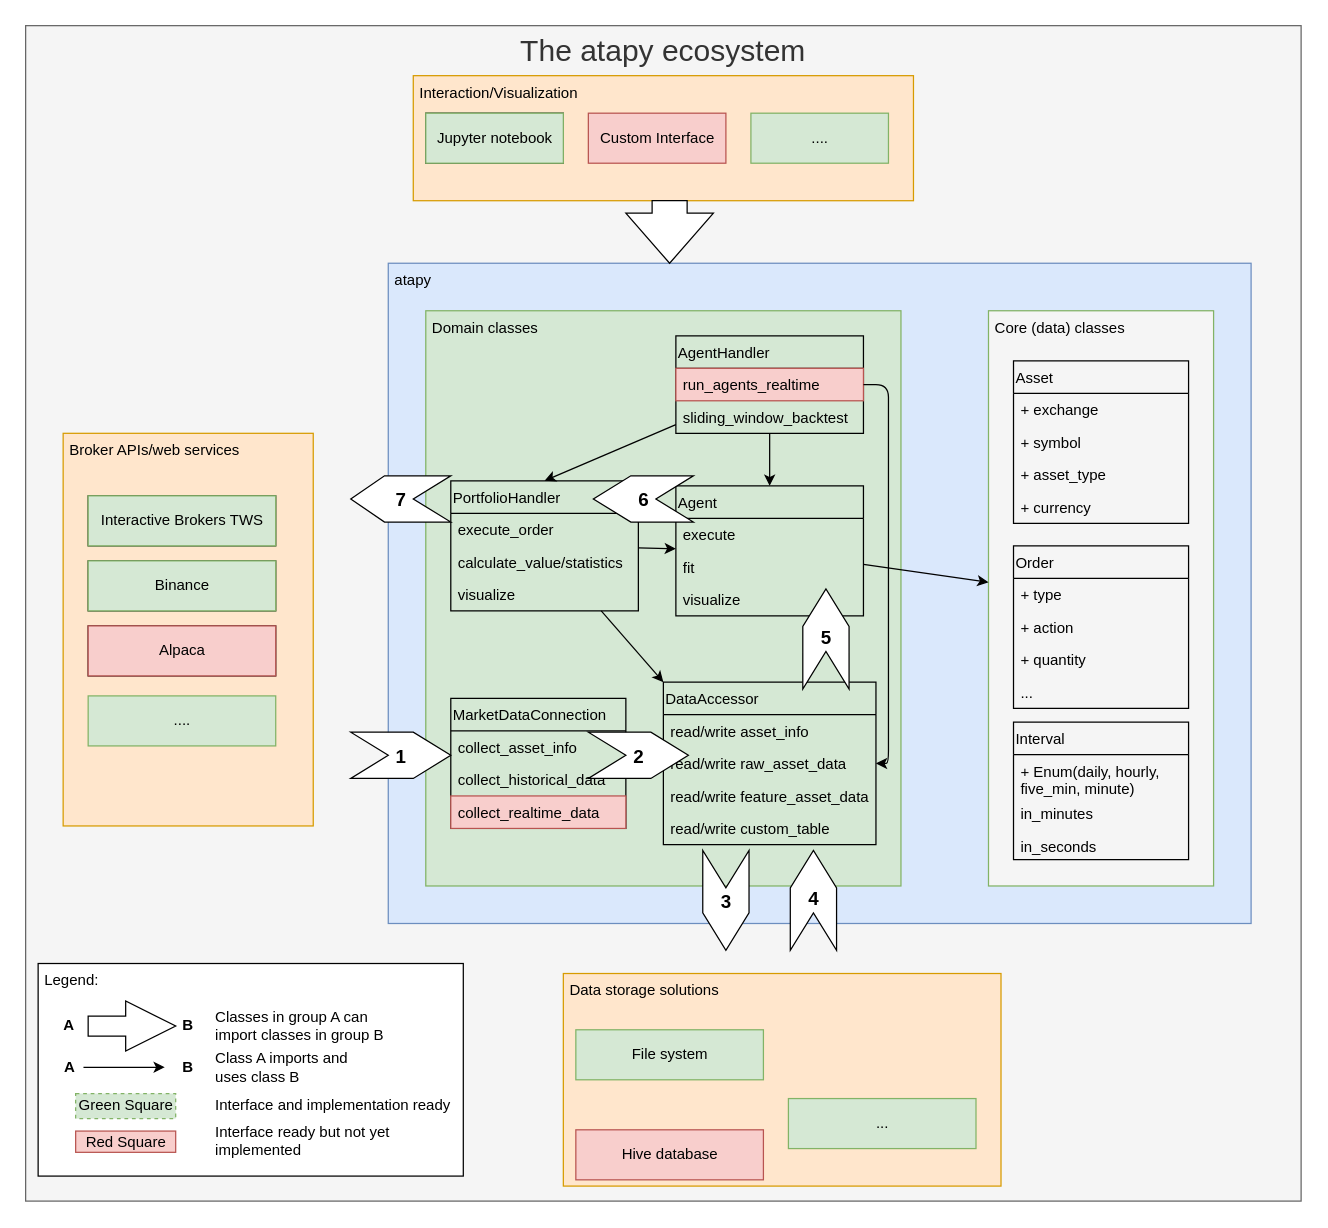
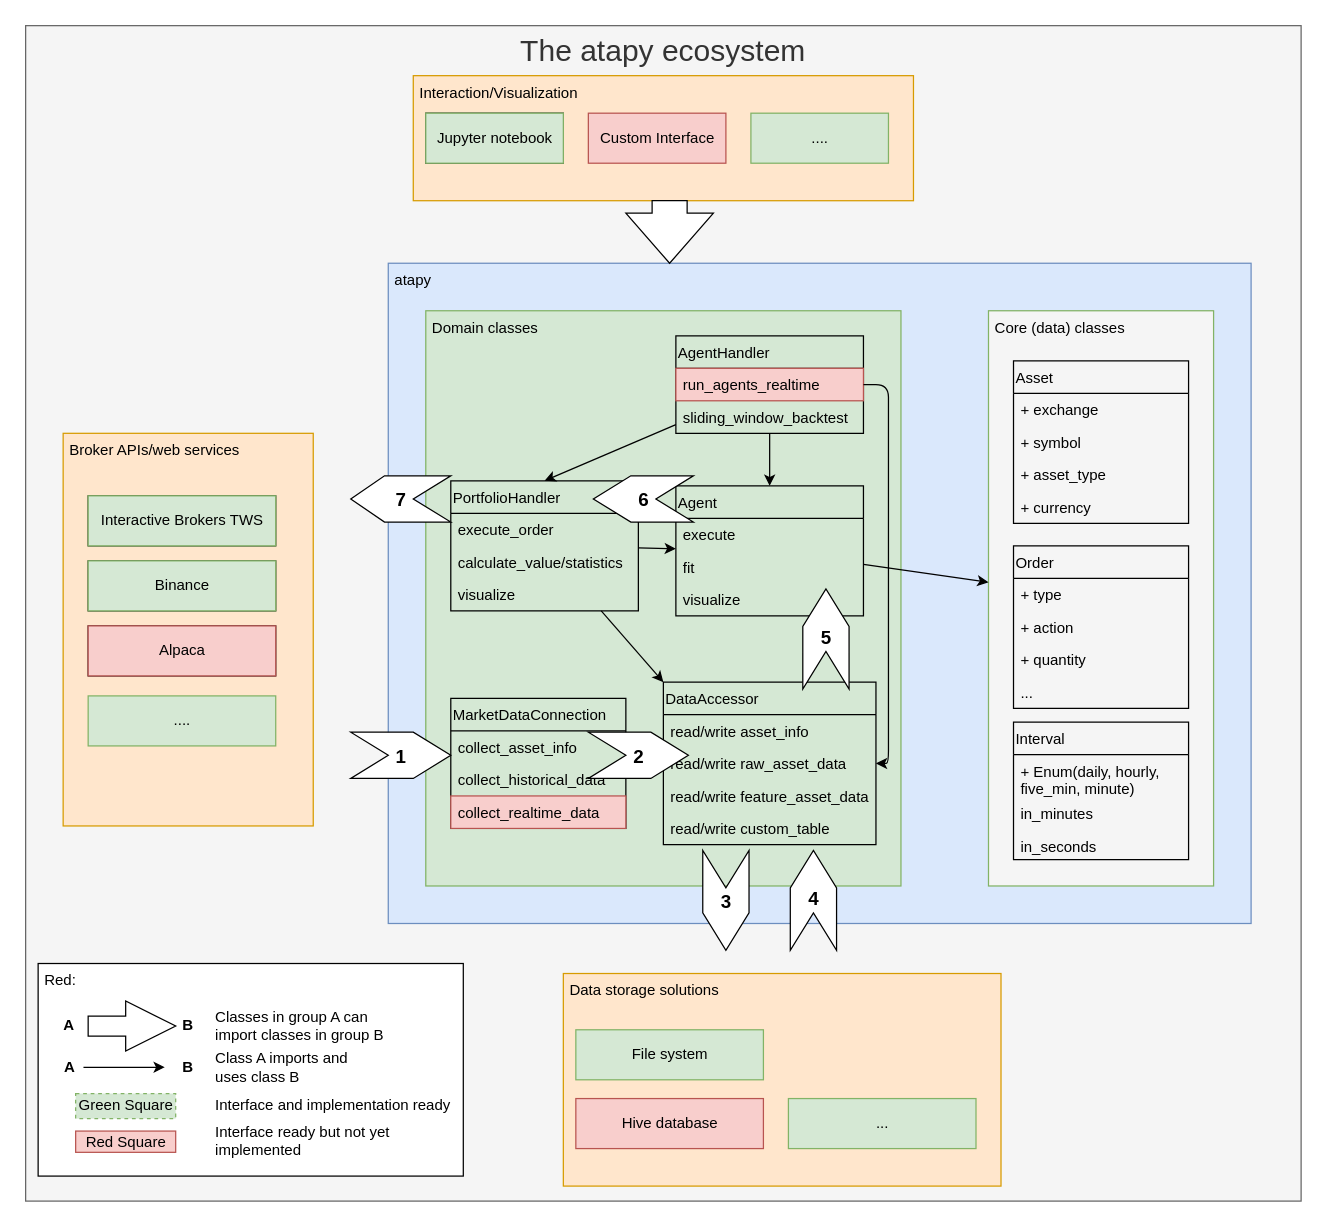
- <mxCell id="61" value="&amp;nbsp;Legend:" style="rounded=0;whiteSpace=wrap;html=1;align=left;verticalAlign=top;" parent="1" vertex="1"><mxGeometry x="30" y="770" width="340" height="170" as="geometry" /></mxCell>
+ <mxCell id="61" value="&amp;nbsp;Red:" style="rounded=0;whiteSpace=wrap;html=1;align=left;verticalAlign=top;" parent="1" vertex="1"><mxGeometry x="30" y="770" width="340" height="170" as="geometry" /></mxCell>
- <mxCell id="46" value="Hive database" style="html=1;align=center;fillColor=#f8cecc;strokeColor=#b85450;" parent="1" vertex="1"><mxGeometry x="460" y="903" width="150" height="40" as="geometry" /></mxCell>
+ <mxCell id="46" value="Hive database" style="html=1;align=center;fillColor=#f8cecc;strokeColor=#b85450;" parent="1" vertex="1"><mxGeometry x="460" y="878" width="150" height="40" as="geometry" /></mxCell>
